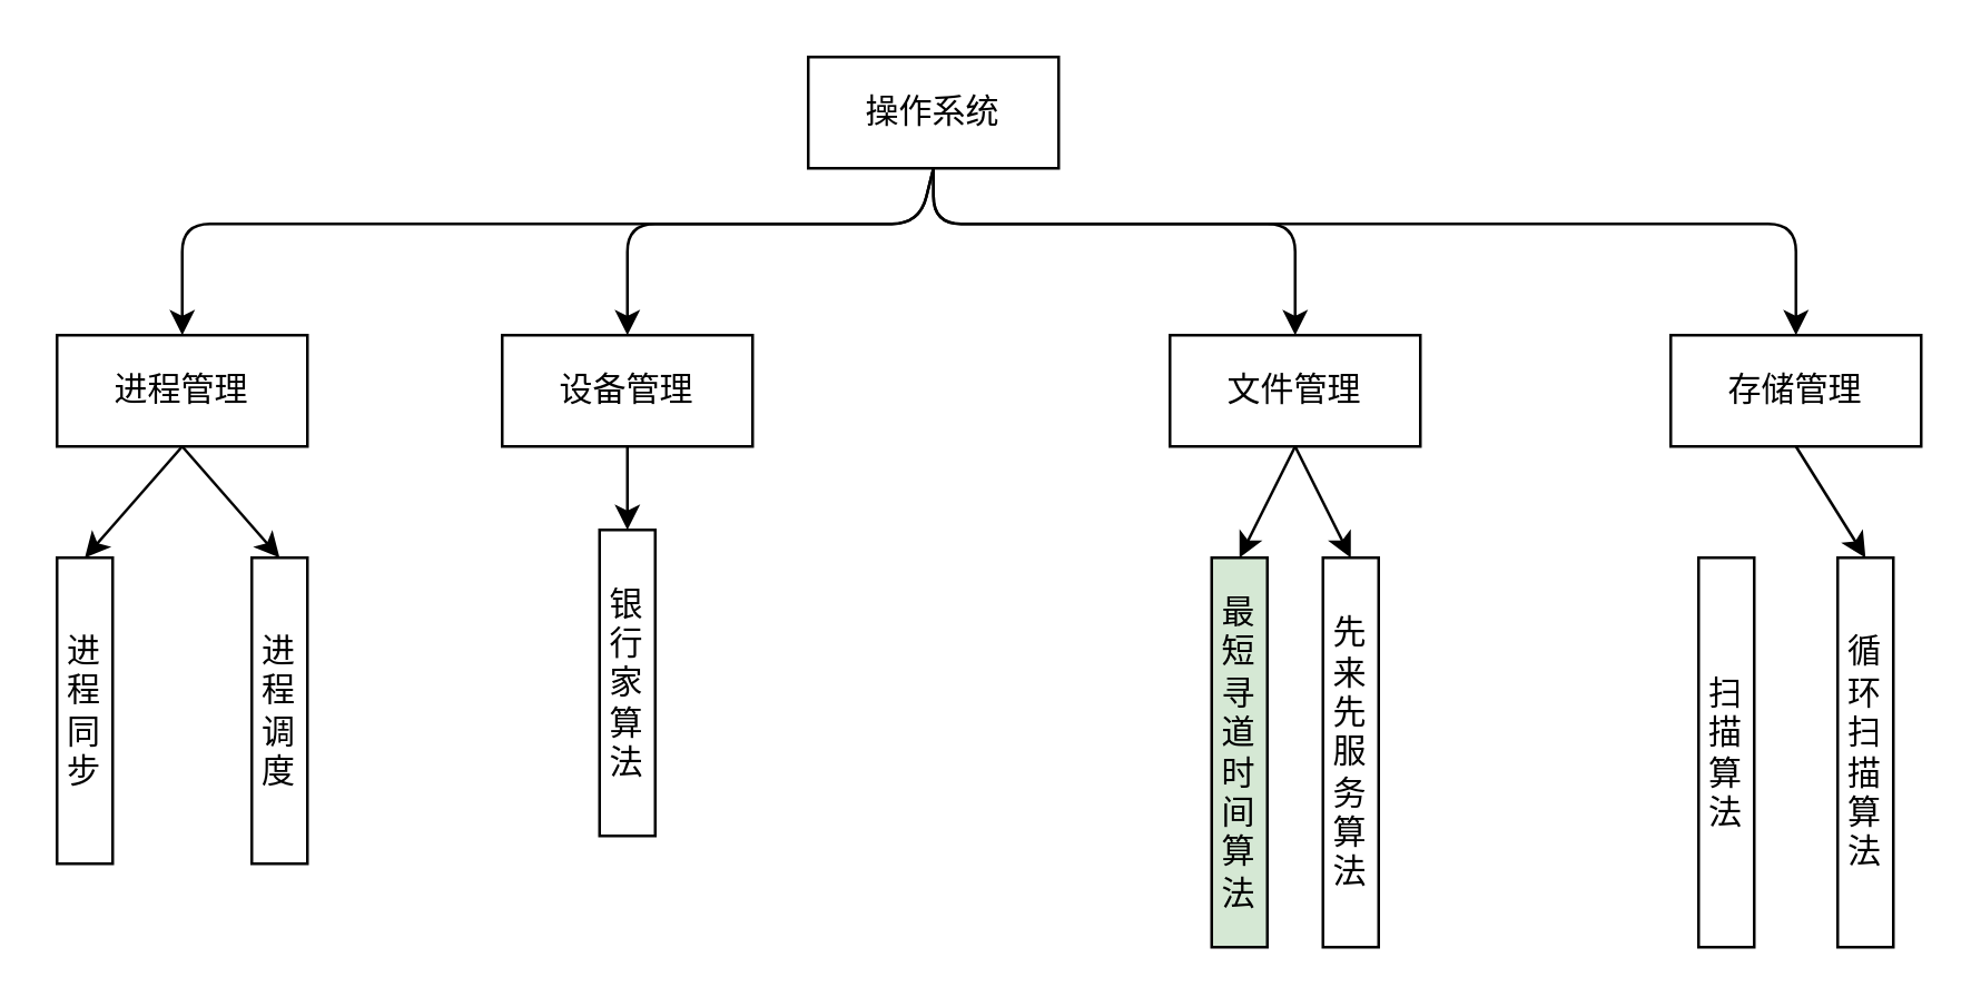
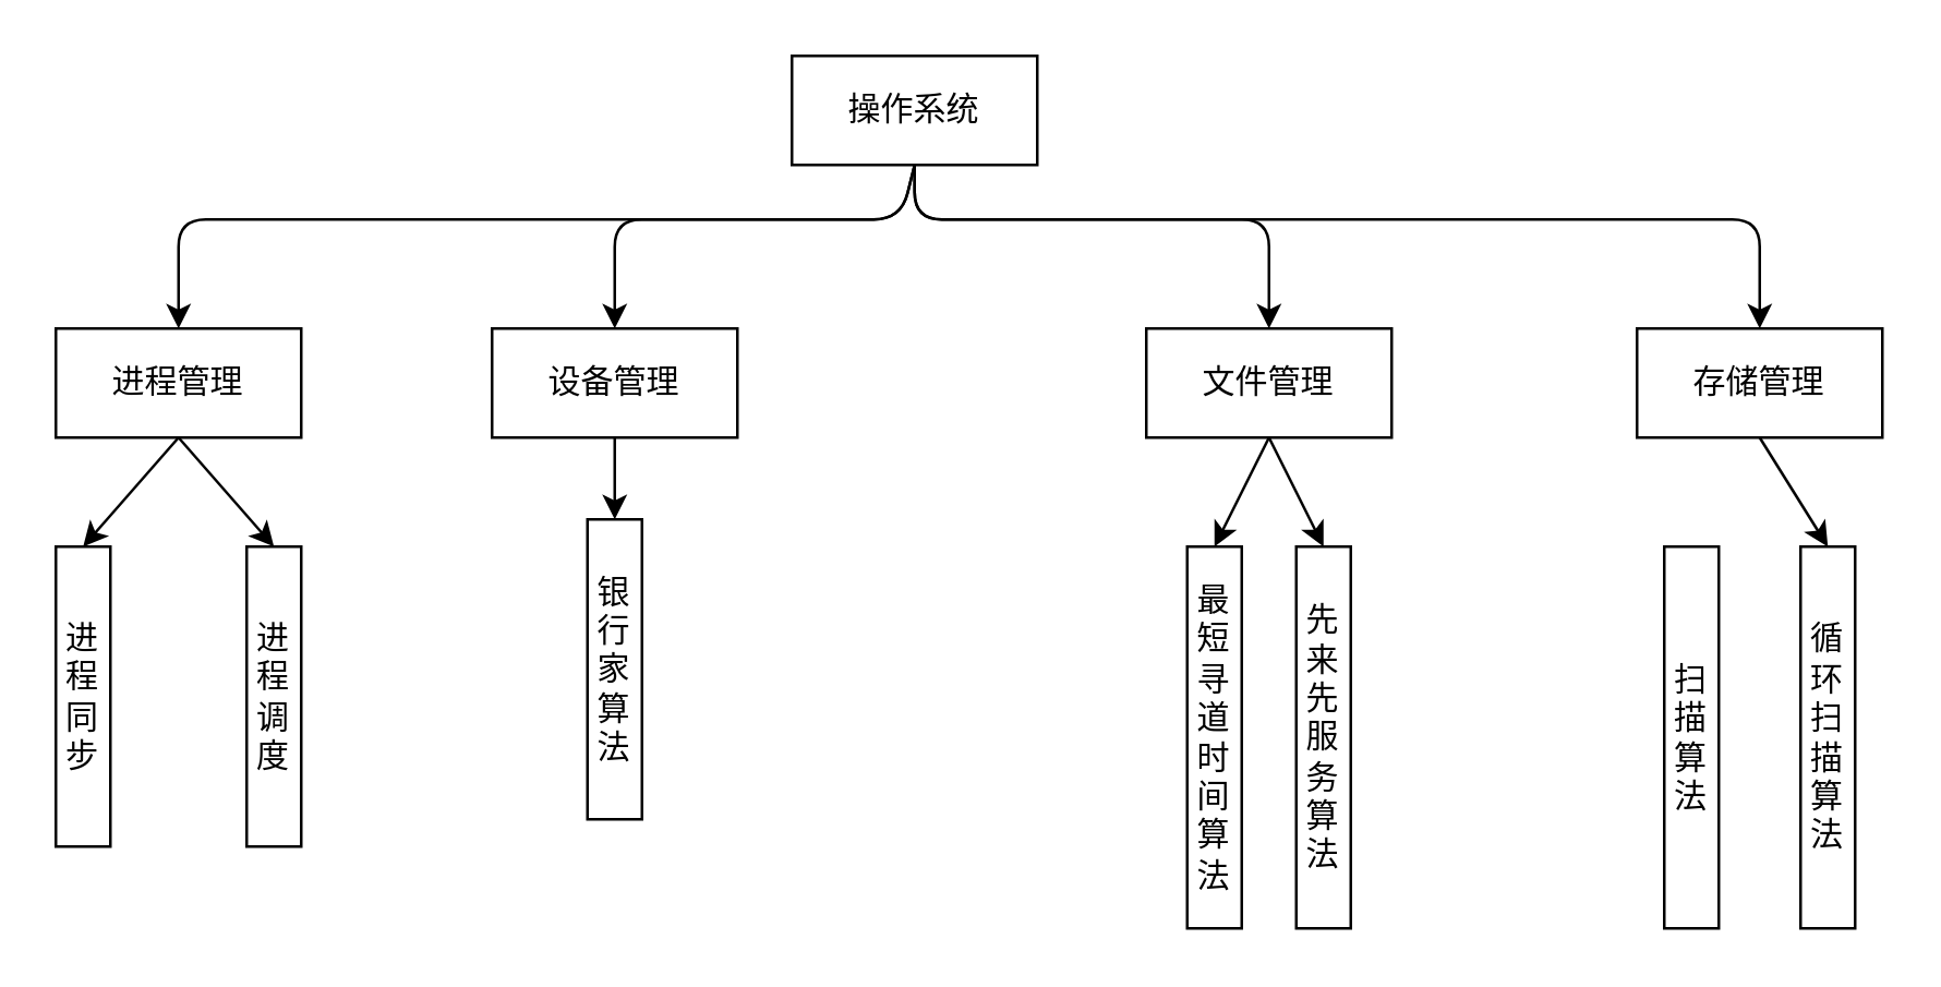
- <mxCell id="23" value="最短寻道时间算法" style="whiteSpace=wrap;html=1;fillColor=#d5e8d4;" parent="1" vertex="1"><mxGeometry x="435" y="200" width="20" height="140" as="geometry" /></mxCell>
+ <mxCell id="23" value="最短寻道时间算法" style="whiteSpace=wrap;html=1;" parent="1" vertex="1"><mxGeometry x="435" y="200" width="20" height="140" as="geometry" /></mxCell>
